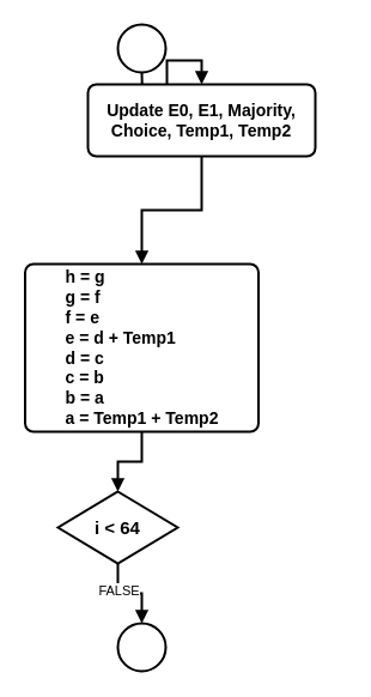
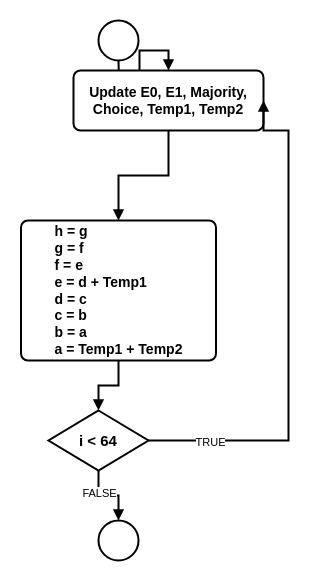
+ <mxCell id="9" style="edgeStyle=orthogonalEdgeStyle;rounded=0;orthogonalLoop=1;jettySize=auto;html=1;entryX=1;entryY=0.5;entryDx=0;entryDy=0;endArrow=block;endFill=1;strokeWidth=2;" edge="1" parent="1" source="13" target="5"><mxGeometry relative="1" as="geometry"><Array as="points"><mxPoint x="288" y="440" /><mxPoint x="288" y="130" /></Array></mxGeometry></mxCell>
+ <mxCell id="10" value="TRUE" style="edgeLabel;html=1;align=center;verticalAlign=middle;resizable=0;points=[];" vertex="1" connectable="0" parent="9"><mxGeometry x="-0.76" y="-1" relative="1" as="geometry"><mxPoint as="offset" /></mxGeometry></mxCell>
